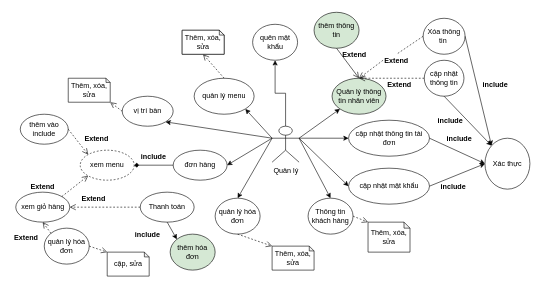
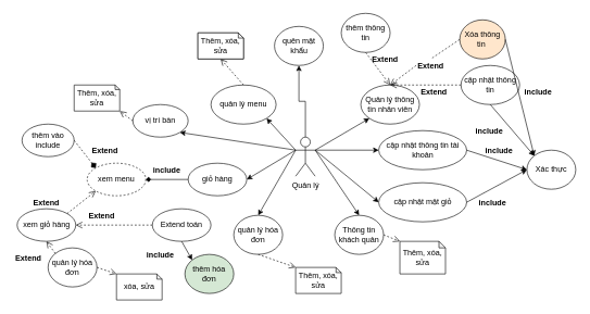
- <mxCell id="33" value="thêm thông tin" style="ellipse;whiteSpace=wrap;html=1;fillColor=#d5e8d4;" parent="1" vertex="1"><mxGeometry x="523" y="20" width="75" height="60" as="geometry" /></mxCell>
+ <mxCell id="33" value="thêm thông tin" style="ellipse;whiteSpace=wrap;html=1;" parent="1" vertex="1"><mxGeometry x="523" y="20" width="75" height="60" as="geometry" /></mxCell>
- <mxCell id="34" value="Xóa thông tin&amp;nbsp;" style="ellipse;whiteSpace=wrap;html=1;" parent="1" vertex="1"><mxGeometry x="704.88" y="30" width="70" height="60" as="geometry" /></mxCell>
+ <mxCell id="34" value="Xóa thông tin&amp;nbsp;" style="ellipse;whiteSpace=wrap;html=1;fillColor=#ffe6cc;" parent="1" vertex="1"><mxGeometry x="704.88" y="30" width="70" height="60" as="geometry" /></mxCell>
- <mxCell id="42" value="" style="html=1;verticalAlign=bottom;endArrow=open;dashed=0;endSize=8;exitX=0.5;exitY=1;exitDx=0;exitDy=0;entryX=0.5;entryY=0;entryDx=0;entryDy=0;" parent="1" source="33" target="4" edge="1"><mxGeometry relative="1" as="geometry"><mxPoint x="750.63" y="-11.34" as="sourcePoint" /><mxPoint x="693.004" y="-50.002" as="targetPoint" /></mxGeometry></mxCell>
+ <mxCell id="42" value="" style="html=1;verticalAlign=bottom;endArrow=open;dashed=1;endSize=8;exitX=0.5;exitY=1;exitDx=0;exitDy=0;entryX=0.5;entryY=0;entryDx=0;entryDy=0;" parent="1" source="33" target="4" edge="1"><mxGeometry relative="1" as="geometry"><mxPoint x="750.63" y="-11.34" as="sourcePoint" /><mxPoint x="693.004" y="-50.002" as="targetPoint" /></mxGeometry></mxCell>
- <mxCell id="35" value="cập nhật thông tin" style="ellipse;whiteSpace=wrap;html=1;" parent="1" vertex="1"><mxGeometry x="706.75" y="100" width="66.25" height="60" as="geometry" /></mxCell>
+ <mxCell id="35" value="cập nhật thông tin" style="ellipse;whiteSpace=wrap;html=1;" parent="1" vertex="1"><mxGeometry x="706.75" y="100" width="90" height="60" as="geometry" /></mxCell>
- <mxCell id="4" value="Quản lý thông tin nhân viên" style="ellipse;whiteSpace=wrap;html=1;fillColor=#d5e8d4;" parent="1" vertex="1"><mxGeometry x="553" y="130" width="90" height="60" as="geometry" /></mxCell>
+ <mxCell id="4" value="Quản lý thông tin nhân viên" style="ellipse;whiteSpace=wrap;html=1;" parent="1" vertex="1"><mxGeometry x="553" y="130" width="90" height="60" as="geometry" /></mxCell>
- <mxCell id="13" value="cập nhật thông tin tài đơn" style="ellipse;whiteSpace=wrap;html=1;" parent="1" vertex="1"><mxGeometry x="580.5" y="200" width="135" height="60" as="geometry" /></mxCell>
+ <mxCell id="13" value="cập nhật thông tin tài khoản" style="ellipse;whiteSpace=wrap;html=1;" parent="1" vertex="1"><mxGeometry x="580.5" y="200" width="135" height="60" as="geometry" /></mxCell>
- <mxCell id="3" value="Quản lý" style="shape=umlActor;verticalLabelPosition=bottom;verticalAlign=top;html=1;outlineConnect=0;" parent="1" vertex="1"><mxGeometry x="453" y="210" width="45" height="60" as="geometry" /></mxCell>
+ <mxCell id="3" value="Quản lý" style="shape=umlActor;verticalLabelPosition=bottom;verticalAlign=top;html=1;outlineConnect=0;" parent="1" vertex="1"><mxGeometry x="453" y="210" width="30" height="60" as="geometry" /></mxCell>
- <mxCell id="51" value="" style="html=1;verticalAlign=bottom;endArrow=open;dashed=1;endSize=8;exitX=1;exitY=0.5;exitDx=0;exitDy=0;entryX=0;entryY=0;entryDx=0;entryDy=0;" parent="1" source="50" target="47" edge="1"><mxGeometry relative="1" as="geometry"><mxPoint x="270.5" y="340" as="sourcePoint" /><mxPoint x="298" y="285" as="targetPoint" /></mxGeometry></mxCell>
+ <mxCell id="51" value="" style="html=1;verticalAlign=bottom;endArrow=diamond;dashed=1;endSize=8;exitX=1;exitY=0.5;exitDx=0;exitDy=0;entryX=0;entryY=0;entryDx=0;entryDy=0;" parent="1" source="50" target="47" edge="1"><mxGeometry relative="1" as="geometry"><mxPoint x="270.5" y="340" as="sourcePoint" /><mxPoint x="298" y="285" as="targetPoint" /></mxGeometry></mxCell>
- <mxCell id="28" value="Xác thực" style="ellipse;whiteSpace=wrap;html=1;" parent="1" vertex="1"><mxGeometry x="808" y="230" width="75" height="85" as="geometry" /></mxCell>
+ <mxCell id="28" value="Xác thực" style="ellipse;whiteSpace=wrap;html=1;" parent="1" vertex="1"><mxGeometry x="808" y="230" width="75" height="60" as="geometry" /></mxCell>
- <mxCell id="22" value="đơn hàng" style="ellipse;whiteSpace=wrap;html=1;" parent="1" vertex="1"><mxGeometry x="288" y="250" width="90" height="50" as="geometry" /></mxCell>
+ <mxCell id="22" value="giỏ hàng" style="ellipse;whiteSpace=wrap;html=1;" parent="1" vertex="1"><mxGeometry x="288" y="250" width="90" height="50" as="geometry" /></mxCell>
- <mxCell id="14" value="cập nhật mật khẩu" style="ellipse;whiteSpace=wrap;html=1;" parent="1" vertex="1"><mxGeometry x="580.5" y="280" width="135" height="60" as="geometry" /></mxCell>
+ <mxCell id="14" value="cập nhật mật giỏ" style="ellipse;whiteSpace=wrap;html=1;" parent="1" vertex="1"><mxGeometry x="580.5" y="280" width="135" height="60" as="geometry" /></mxCell>
- <mxCell id="23" value="Thanh toán" style="ellipse;whiteSpace=wrap;html=1;" parent="1" vertex="1"><mxGeometry x="233" y="320" width="90" height="50" as="geometry" /></mxCell>
+ <mxCell id="23" value="Extend toán" style="ellipse;whiteSpace=wrap;html=1;" parent="1" vertex="1"><mxGeometry x="233" y="320" width="90" height="50" as="geometry" /></mxCell>
- <mxCell id="16" value="Thông tin khách hàng" style="ellipse;whiteSpace=wrap;html=1;" parent="1" vertex="1"><mxGeometry x="513" y="330" width="75" height="60" as="geometry" /></mxCell>
+ <mxCell id="16" value="Thông tin khách quản" style="ellipse;whiteSpace=wrap;html=1;" parent="1" vertex="1"><mxGeometry x="513" y="330" width="75" height="60" as="geometry" /></mxCell>
- <mxCell id="65" value="cập, sửa" style="shape=note;whiteSpace=wrap;html=1;backgroundOutline=1;darkOpacity=0.05;size=8;" parent="1" vertex="1"><mxGeometry x="178" y="420" width="70" height="40" as="geometry" /></mxCell>
+ <mxCell id="65" value="xóa, sửa" style="shape=note;whiteSpace=wrap;html=1;backgroundOutline=1;darkOpacity=0.05;size=8;" parent="1" vertex="1"><mxGeometry x="178" y="420" width="70" height="40" as="geometry" /></mxCell>
